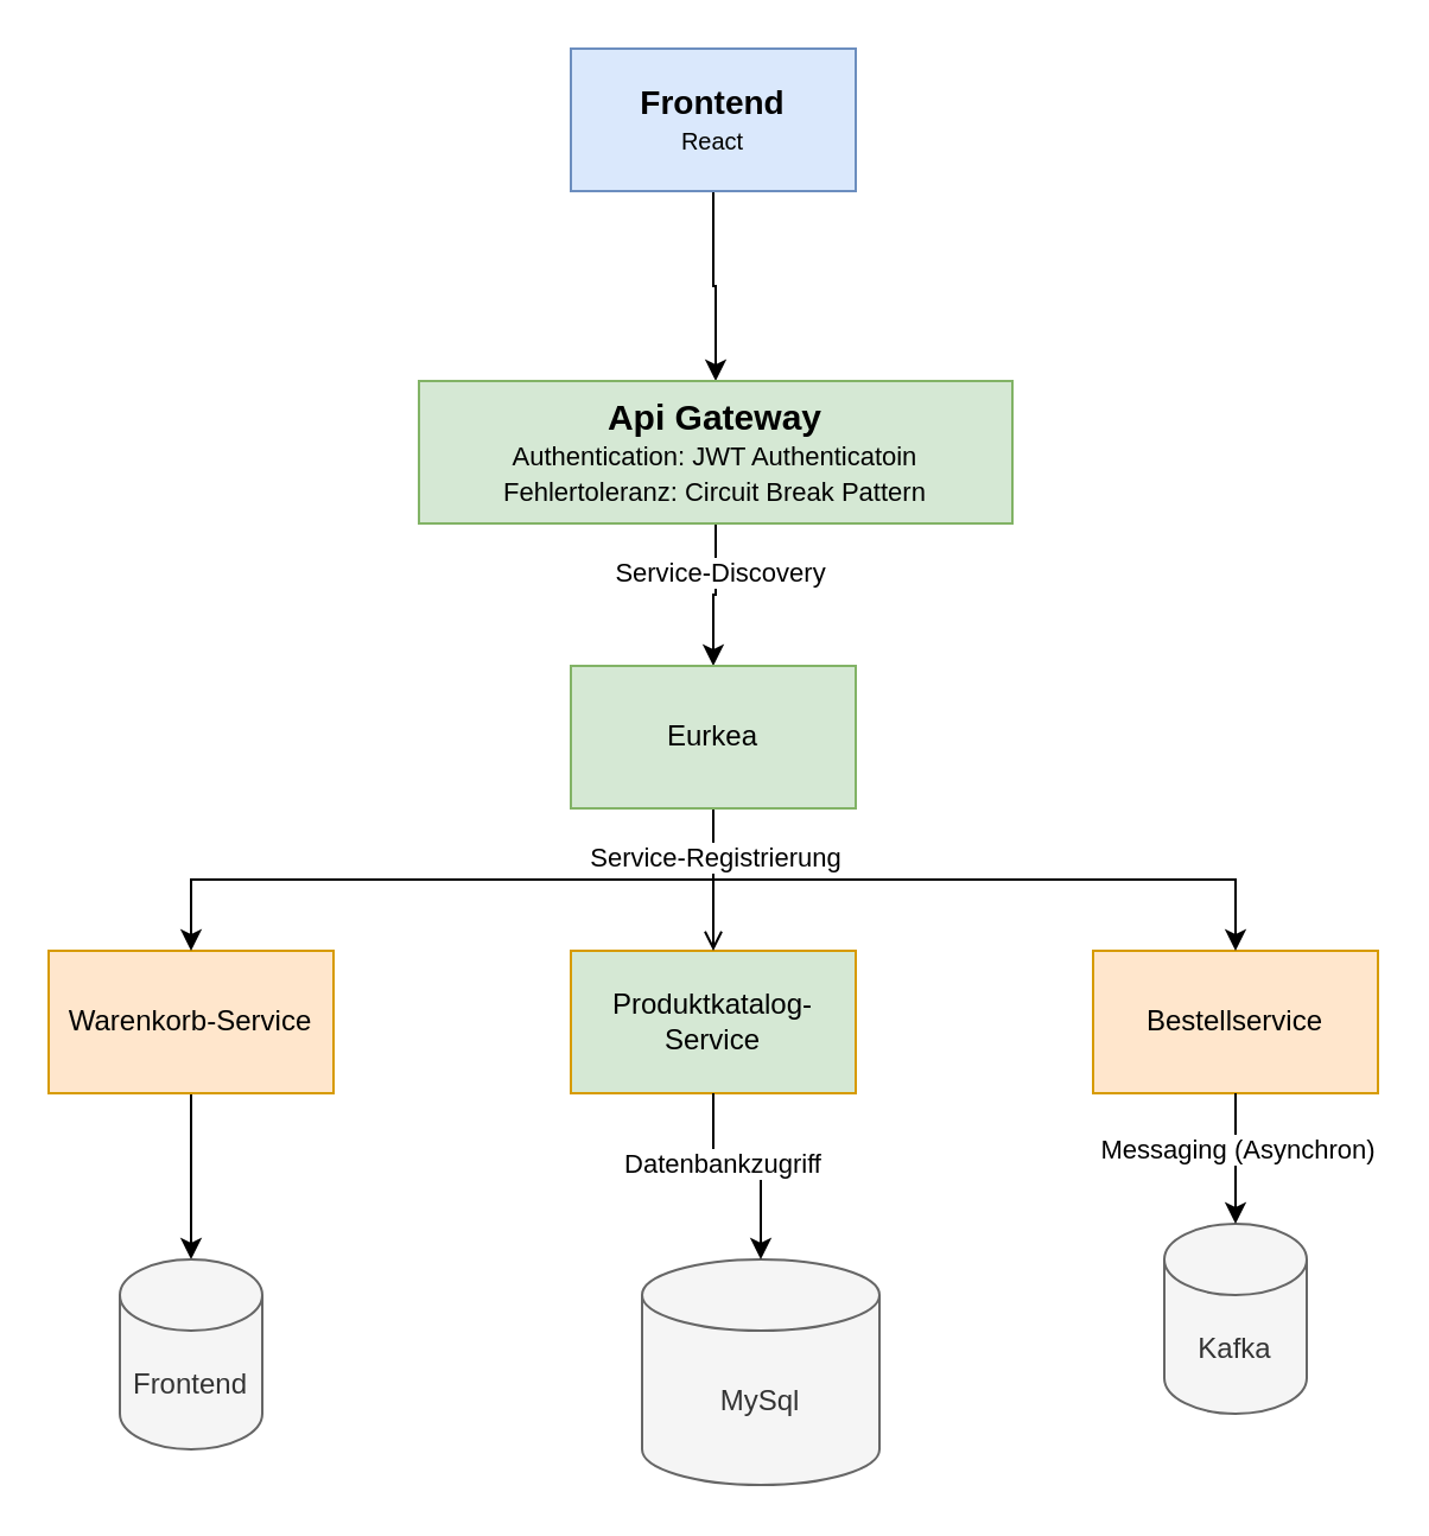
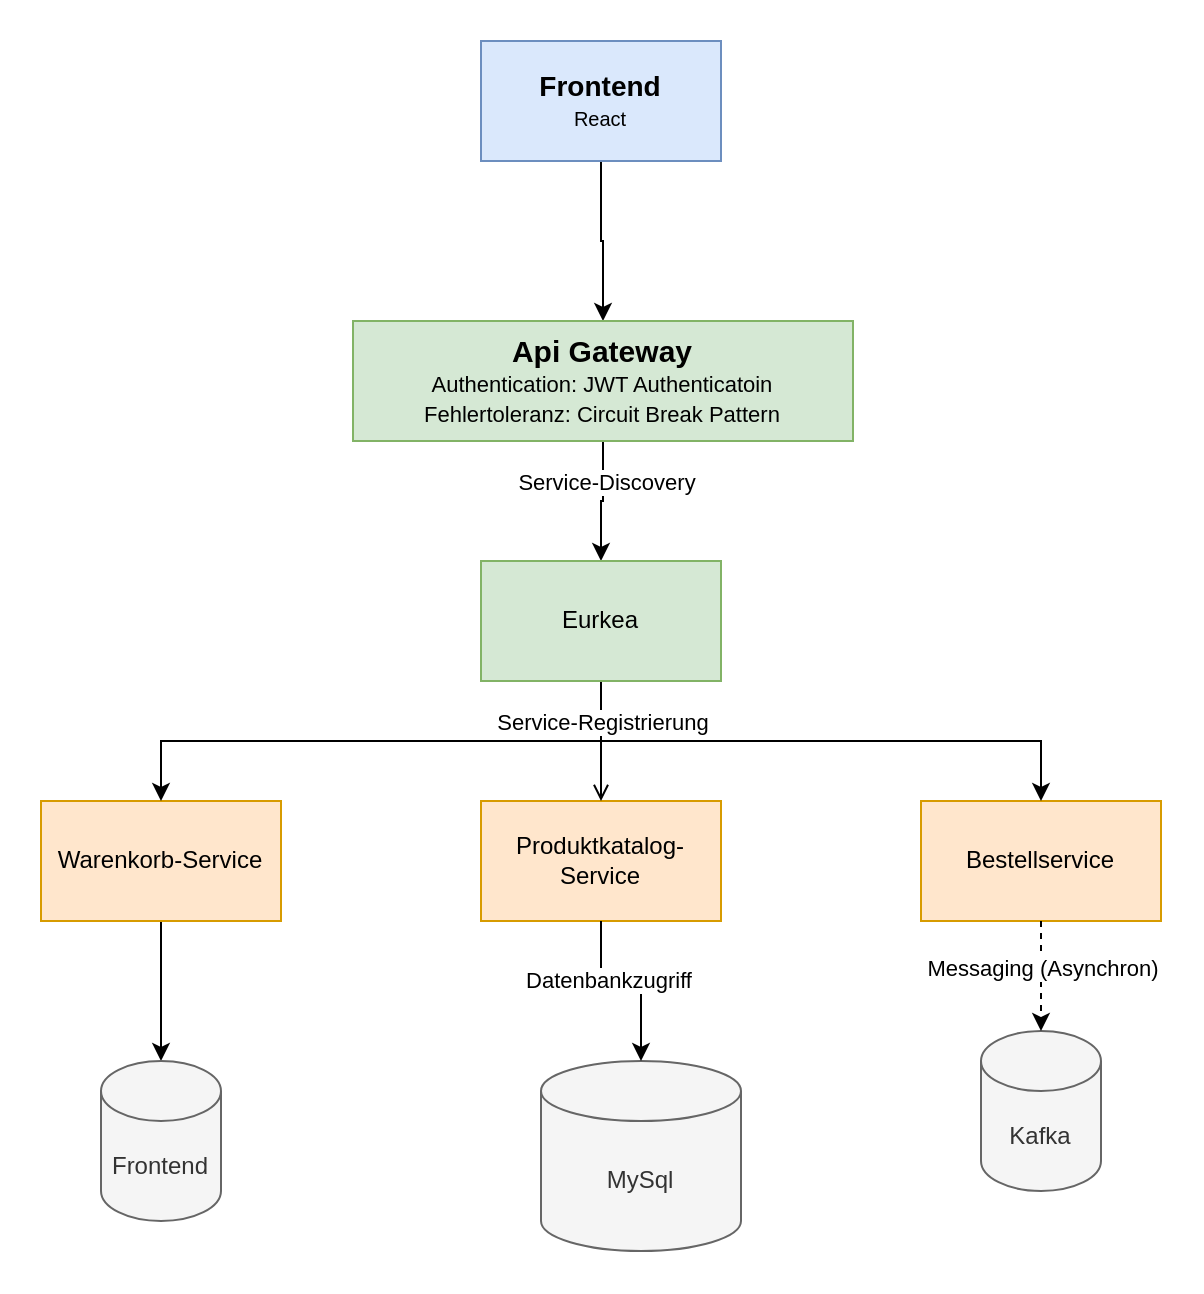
- <mxCell id="9" value="Produktkatalog-Service" style="rounded=0;whiteSpace=wrap;html=1;fillColor=#d5e8d4;strokeColor=#d79b00;" vertex="1" parent="1"><mxGeometry x="240" y="400" width="120" height="60" as="geometry" /></mxCell>
+ <mxCell id="9" value="Produktkatalog-Service" style="rounded=0;whiteSpace=wrap;html=1;fillColor=#ffe6cc;strokeColor=#d79b00;" vertex="1" parent="1"><mxGeometry x="240" y="400" width="120" height="60" as="geometry" /></mxCell>
- <mxCell id="19" style="edgeStyle=orthogonalEdgeStyle;rounded=0;orthogonalLoop=1;jettySize=auto;html=1;exitX=0.5;exitY=1;exitDx=0;exitDy=0;entryX=0.5;entryY=0;entryDx=0;entryDy=0;entryPerimeter=0;dashed=0;" edge="1" parent="1" source="10" target="12"><mxGeometry relative="1" as="geometry" /></mxCell>
+ <mxCell id="19" style="edgeStyle=orthogonalEdgeStyle;rounded=0;orthogonalLoop=1;jettySize=auto;html=1;exitX=0.5;exitY=1;exitDx=0;exitDy=0;entryX=0.5;entryY=0;entryDx=0;entryDy=0;entryPerimeter=0;dashed=1;" edge="1" parent="1" source="10" target="12"><mxGeometry relative="1" as="geometry" /></mxCell>
